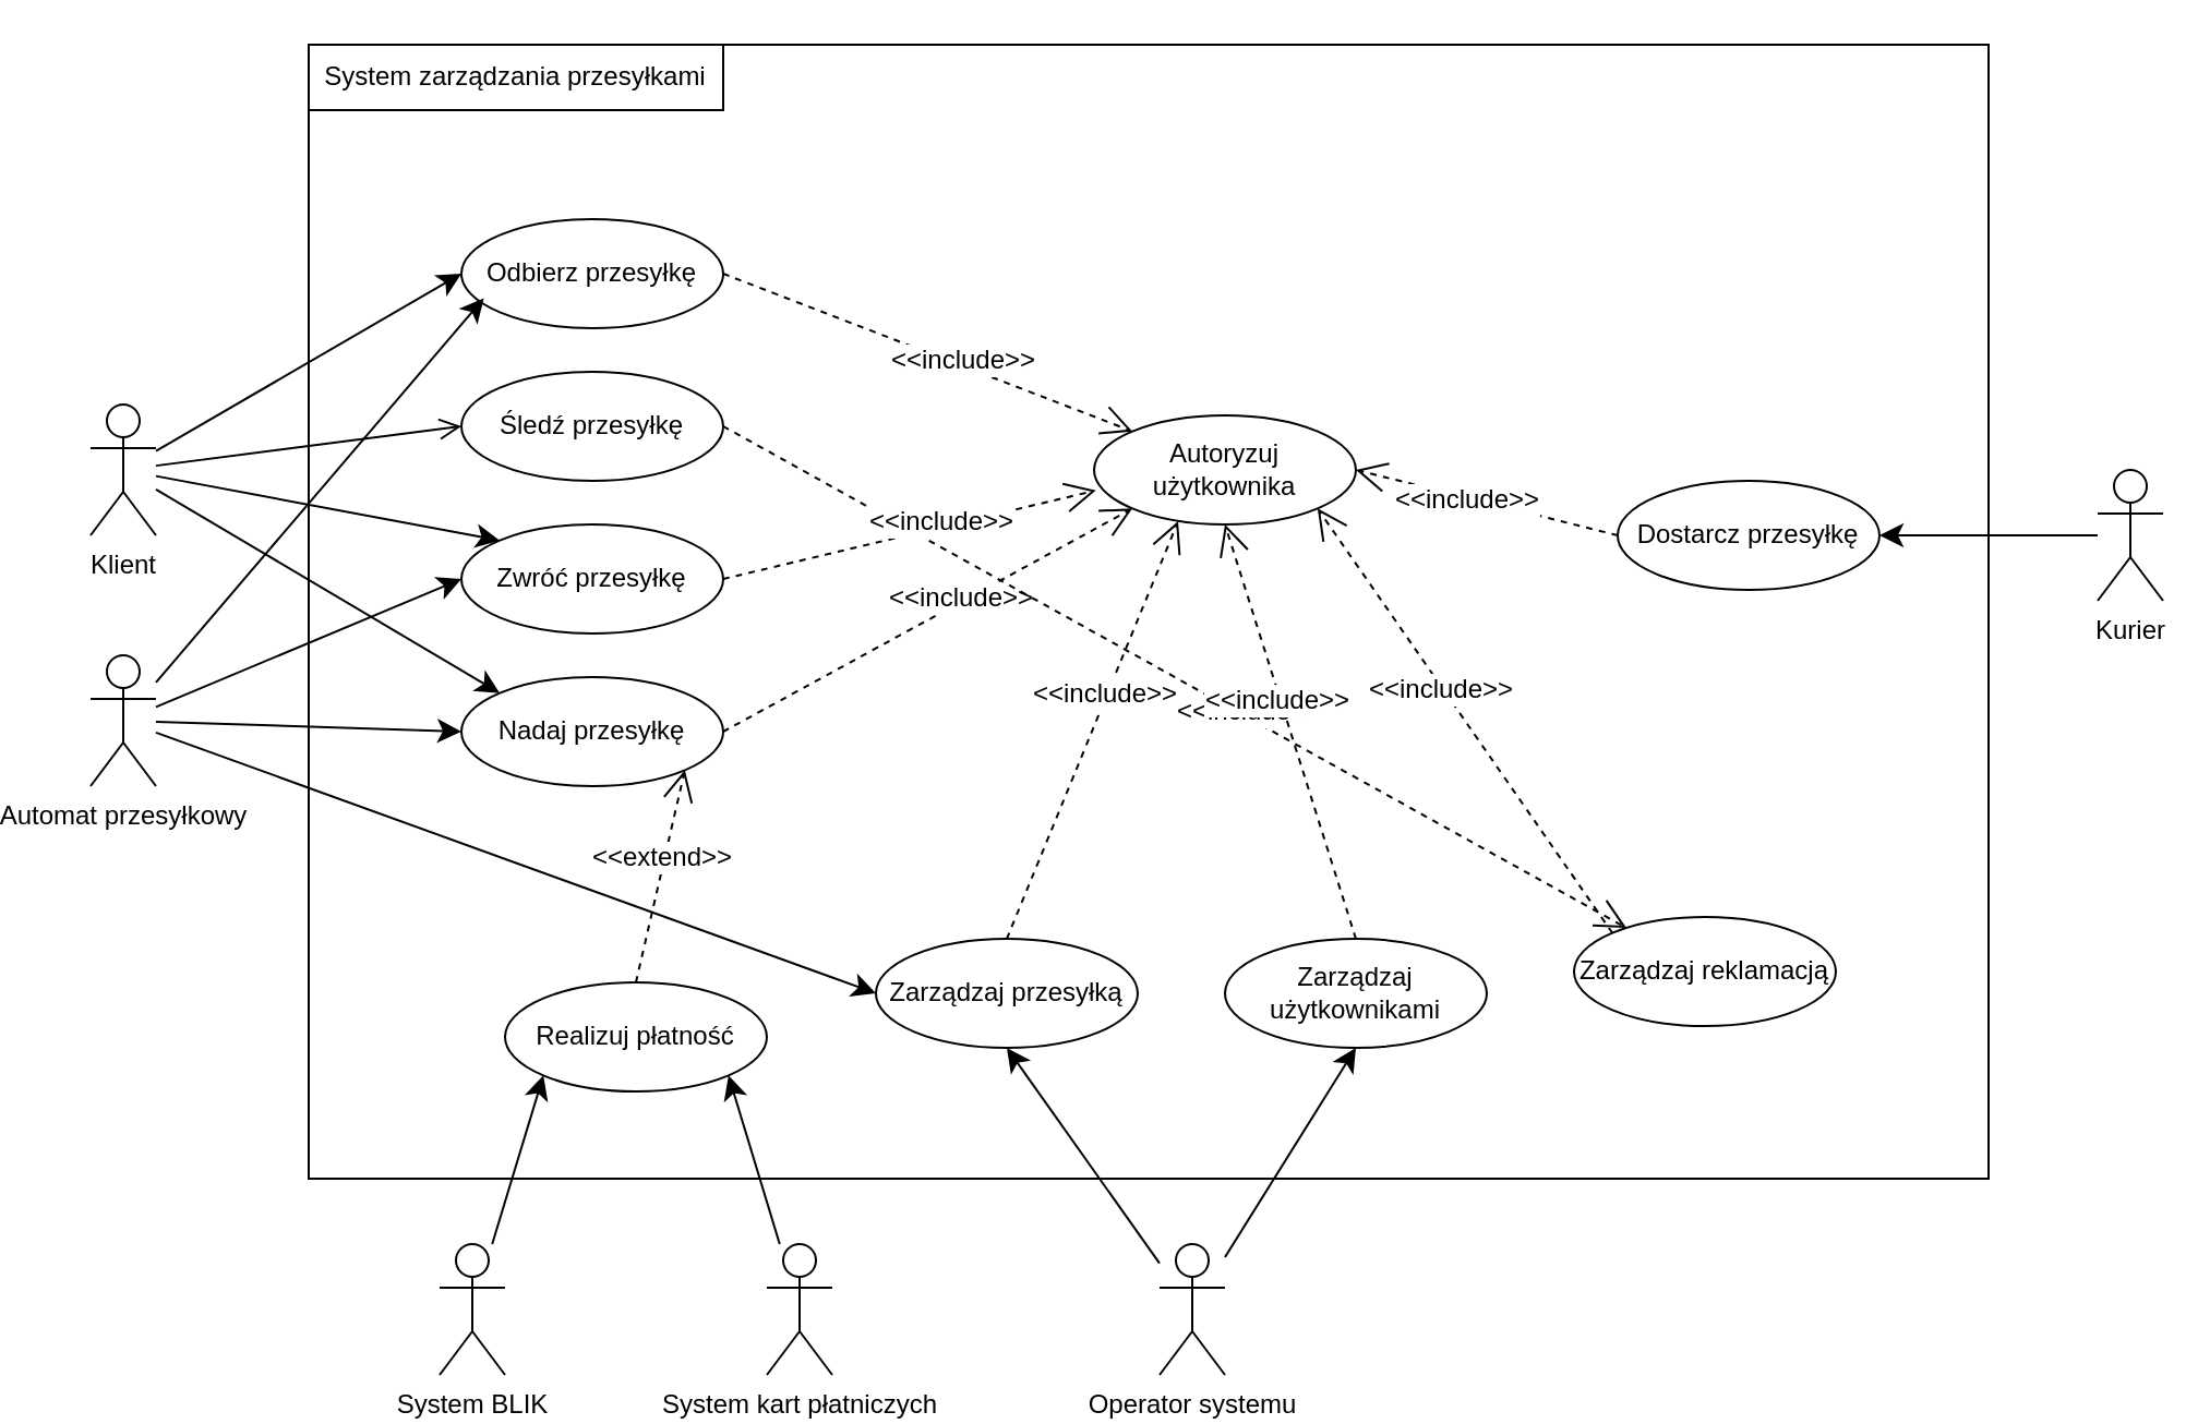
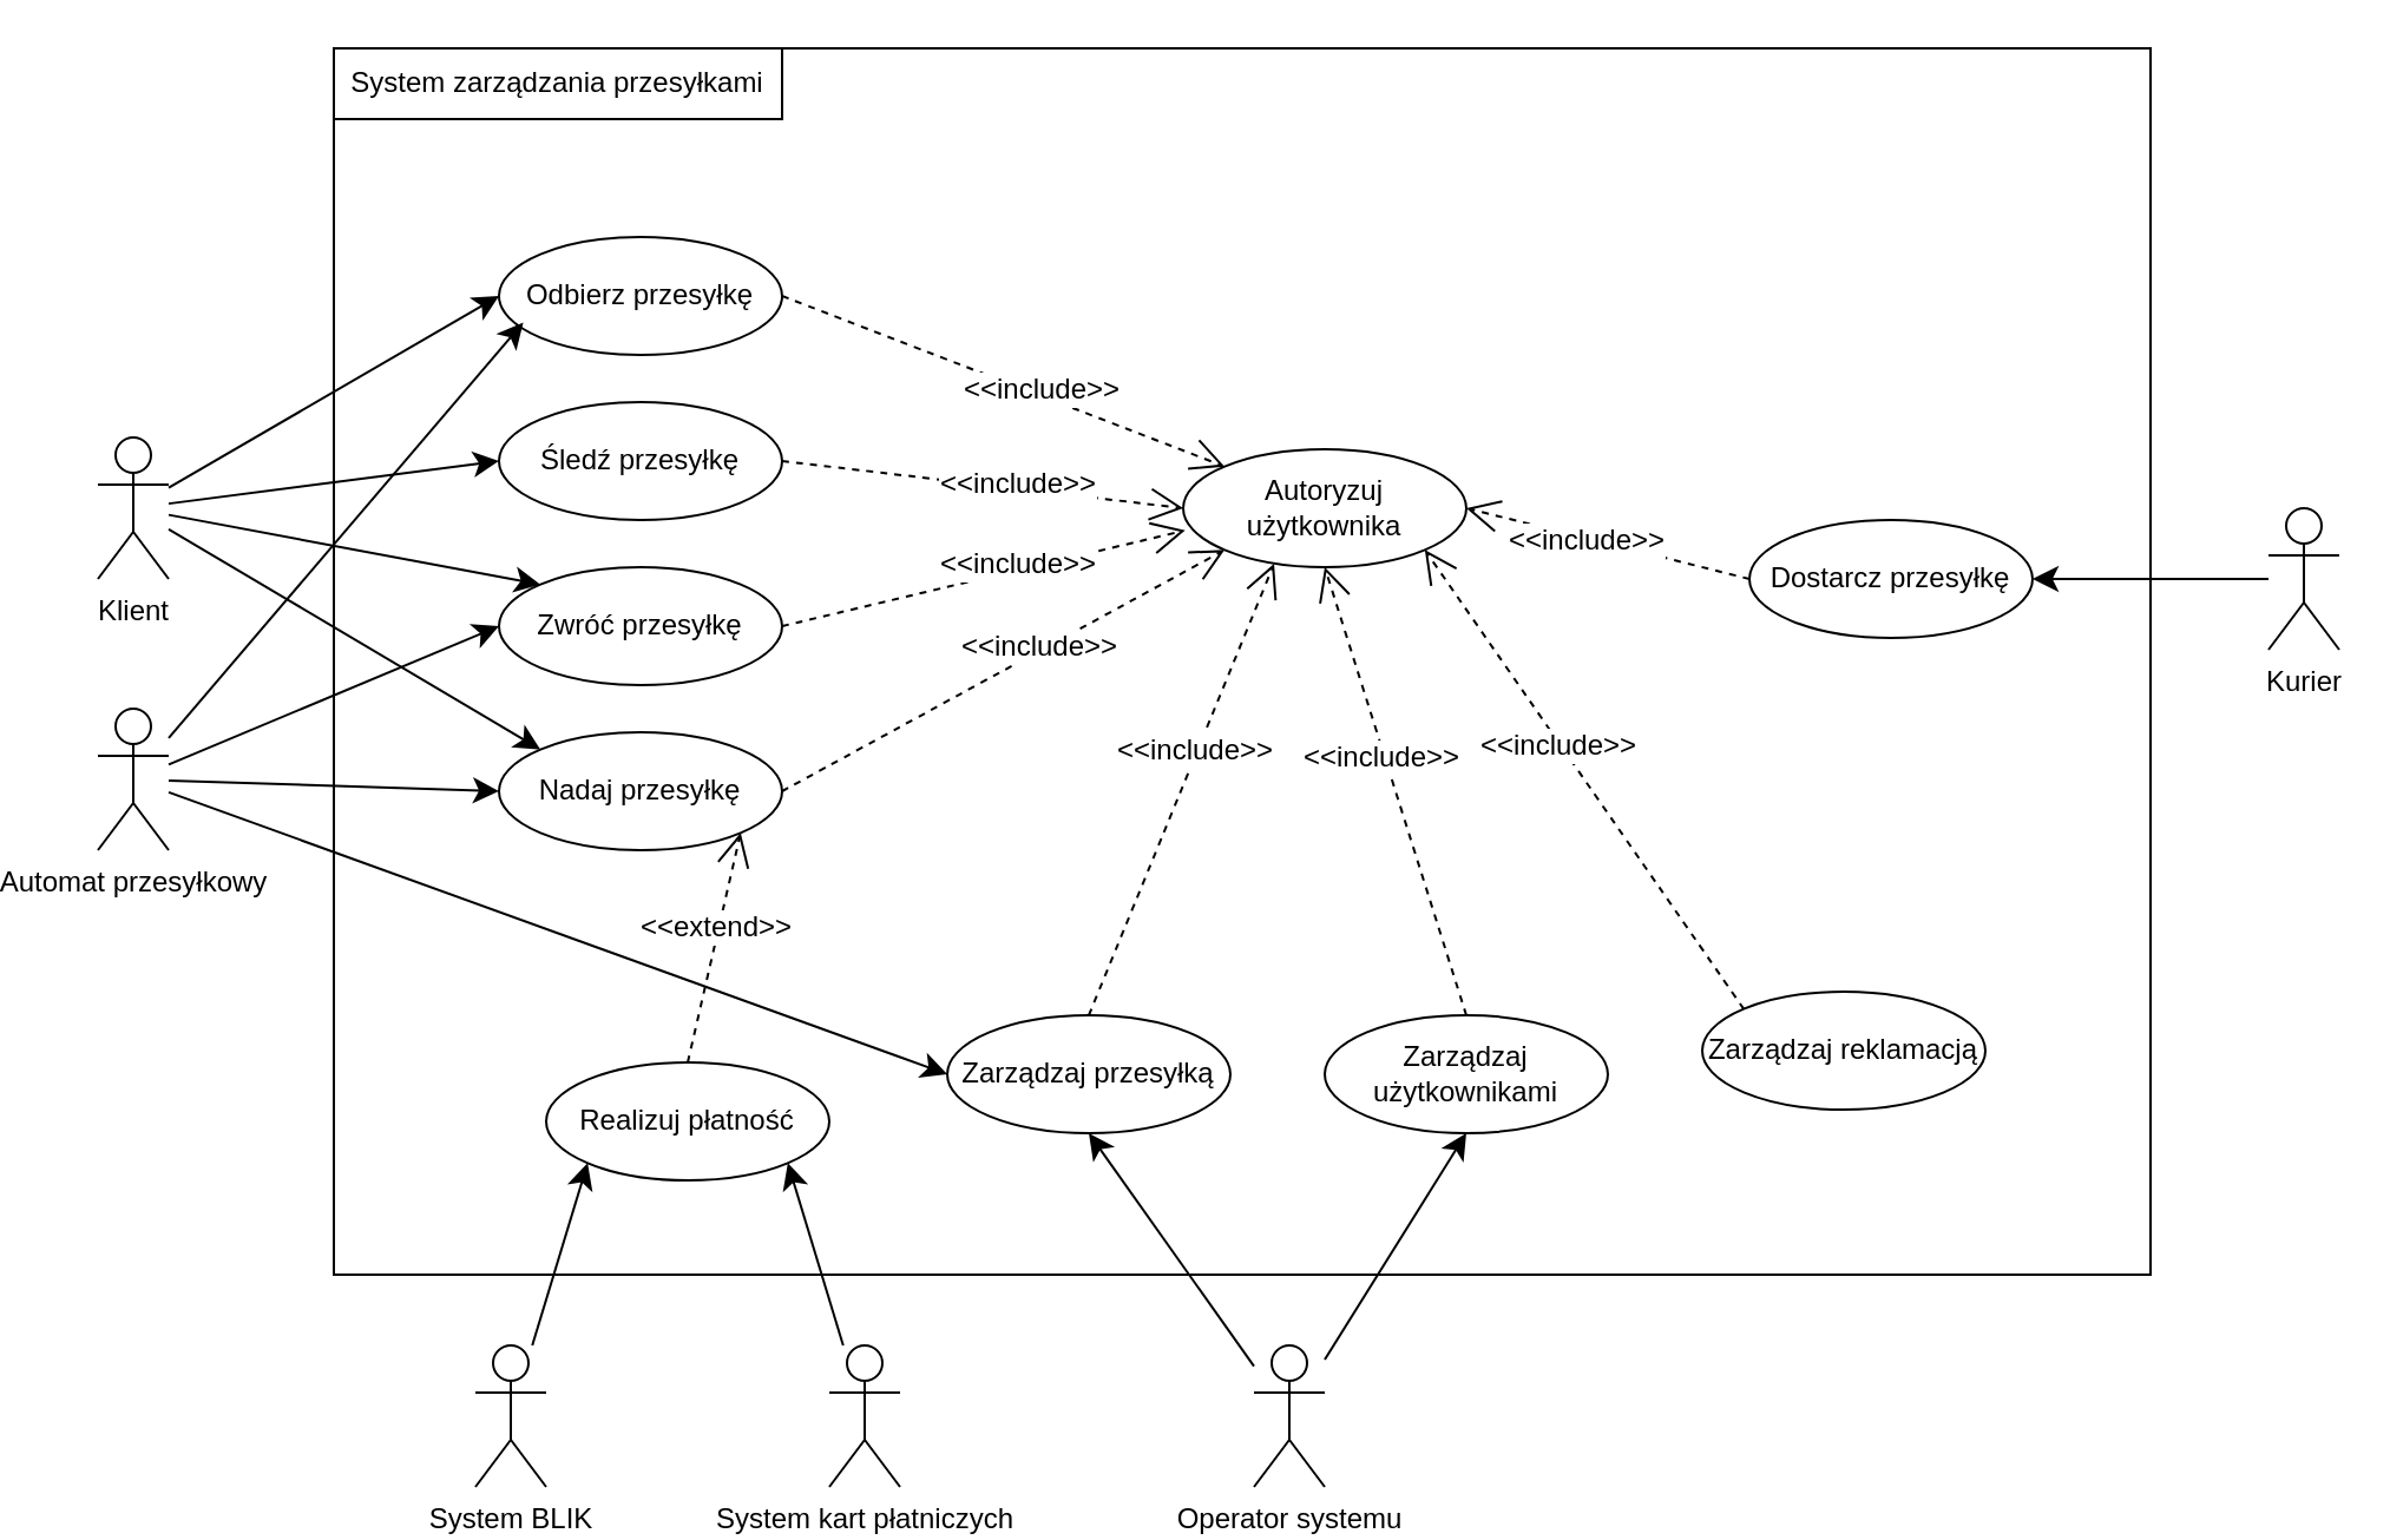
- <mxCell id="6" style="edgeStyle=none;curved=1;rounded=0;orthogonalLoop=1;jettySize=auto;html=1;entryX=0;entryY=0.5;entryDx=0;entryDy=0;fontSize=12;startSize=8;endSize=8;endArrow=open;" edge="1" parent="1" source="8" target="11"><mxGeometry relative="1" as="geometry" /></mxCell>
+ <mxCell id="6" style="edgeStyle=none;curved=1;rounded=0;orthogonalLoop=1;jettySize=auto;html=1;entryX=0;entryY=0.5;entryDx=0;entryDy=0;fontSize=12;startSize=8;endSize=8;" edge="1" parent="1" source="8" target="11"><mxGeometry relative="1" as="geometry" /></mxCell>
- <mxCell id="35" value="&amp;lt;&amp;lt;include&amp;gt;&amp;gt;" style="endArrow=open;endSize=12;dashed=1;html=1;rounded=0;fontSize=12;curved=1;exitX=1;exitY=0.5;exitDx=0;exitDy=0;" edge="1" parent="1" source="11" target="17"><mxGeometry x="0.157" y="2" width="160" relative="1" as="geometry"><mxPoint x="360" y="185" as="sourcePoint" /><mxPoint x="490" y="175" as="targetPoint" /><mxPoint x="1" as="offset" /></mxGeometry></mxCell>
+ <mxCell id="35" value="&amp;lt;&amp;lt;include&amp;gt;&amp;gt;" style="endArrow=open;endSize=12;dashed=1;html=1;rounded=0;fontSize=12;curved=1;exitX=1;exitY=0.5;exitDx=0;exitDy=0;entryX=0;entryY=0.5;entryDx=0;entryDy=0;" edge="1" parent="1" source="11" target="13"><mxGeometry x="0.157" y="2" width="160" relative="1" as="geometry"><mxPoint x="360" y="185" as="sourcePoint" /><mxPoint x="490" y="175" as="targetPoint" /><mxPoint x="1" as="offset" /></mxGeometry></mxCell>
